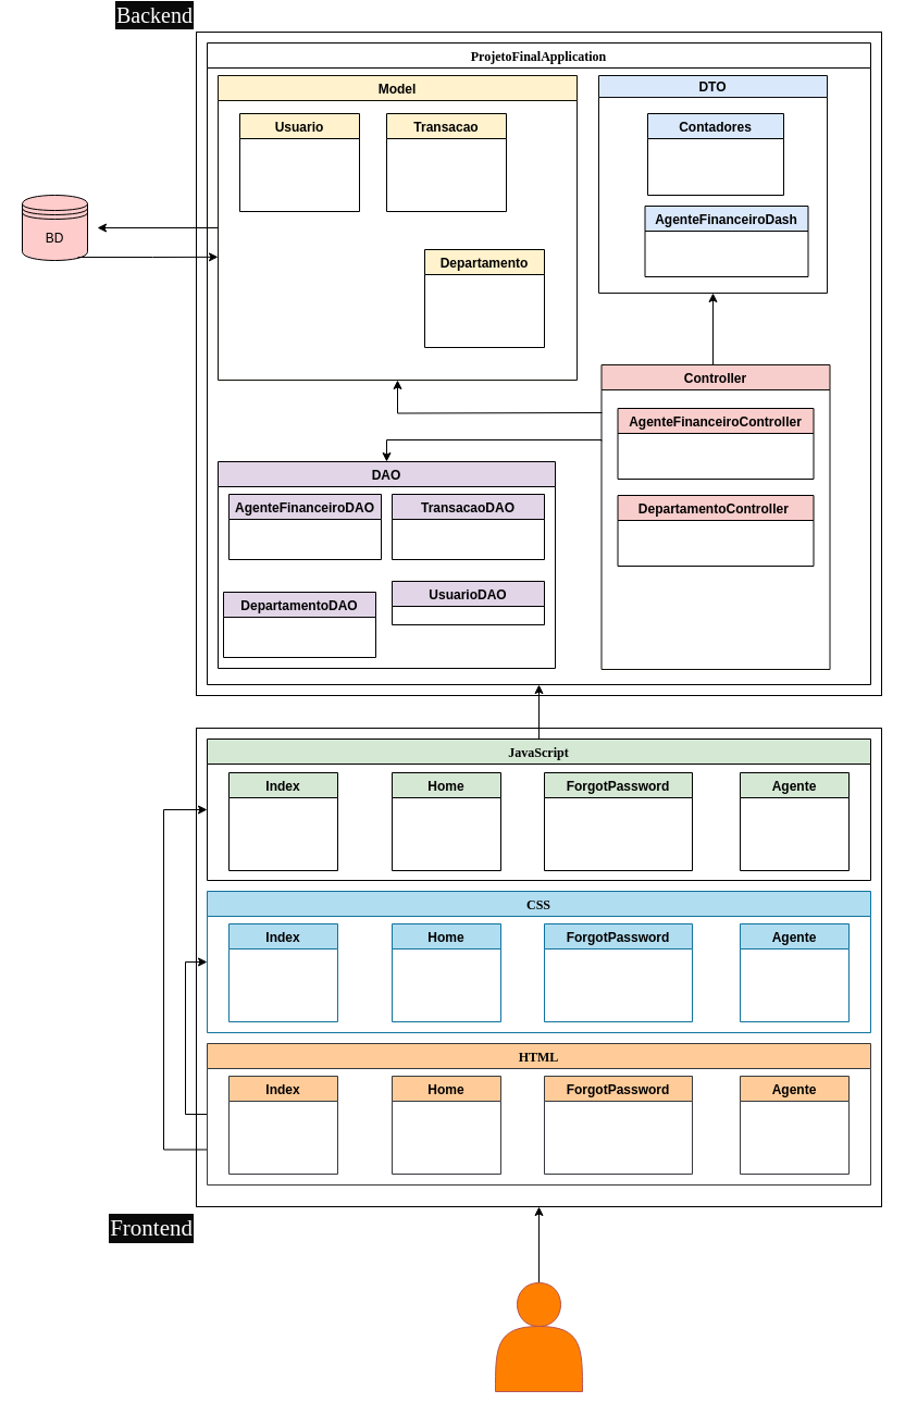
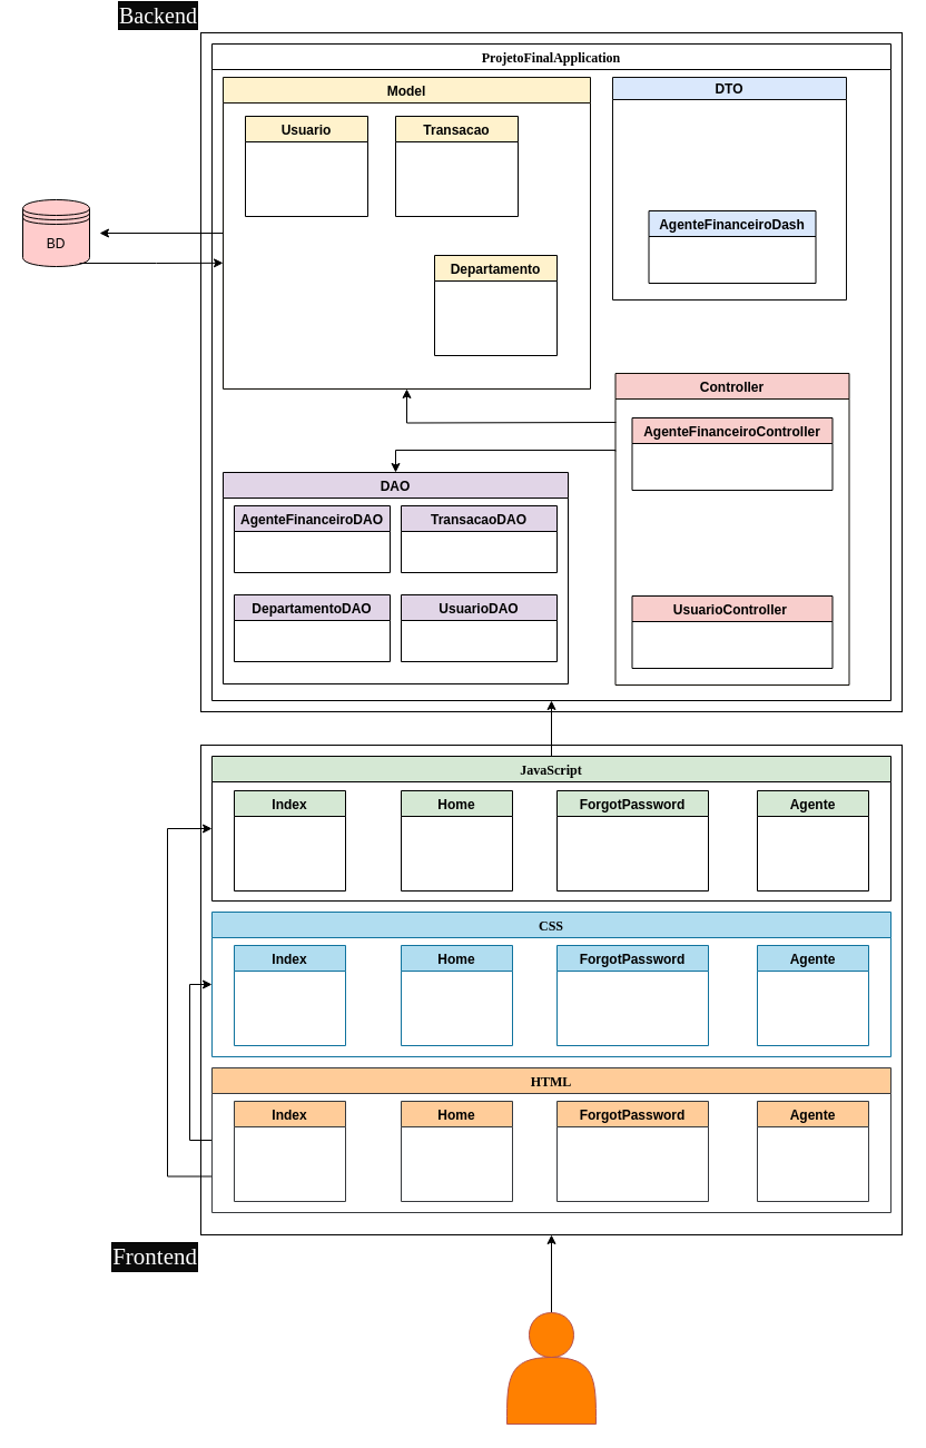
- <mxCell id="25" value="Contadores" style="swimlane;fillColor=#DAE8FC;" vertex="1" parent="1"><mxGeometry x="595" y="95" width="125" height="75" as="geometry" /></mxCell>
- <mxCell id="27" value="AgenteFinanceiroDash" style="swimlane;fillColor=#DAE8FC;" vertex="1" parent="1"><mxGeometry x="592.5" y="180" width="150" height="65" as="geometry" /></mxCell>
+ <mxCell id="27" value="AgenteFinanceiroDash" style="swimlane;fillColor=#DAE8FC;" vertex="1" parent="1"><mxGeometry x="582.5" y="180" width="150" height="65" as="geometry" /></mxCell>
- <mxCell id="21" style="edgeStyle=orthogonalEdgeStyle;rounded=0;orthogonalLoop=1;jettySize=auto;html=1;exitX=0.5;exitY=0;exitDx=0;exitDy=0;entryX=0.5;entryY=1;entryDx=0;entryDy=0;fontFamily=Georgia;" edge="1" parent="1" source="23" target="5"><mxGeometry relative="1" as="geometry"><Array as="points"><mxPoint x="655" y="326" /></Array></mxGeometry></mxCell>
- <mxCell id="24" value="DepartamentoController " style="swimlane;fillColor=#F8CECC;" vertex="1" parent="1"><mxGeometry x="567.5" y="446" width="180" height="65" as="geometry" /></mxCell>
- <mxCell id="19" value="UsuarioDAO" style="swimlane;fillColor=#e1d5e7;strokeColor=#000000;" vertex="1" parent="1"><mxGeometry x="360" y="525" width="140" height="40" as="geometry" /></mxCell>
+ <mxCell id="19" value="UsuarioDAO" style="swimlane;fillColor=#e1d5e7;strokeColor=#000000;" vertex="1" parent="1"><mxGeometry x="360" y="525" width="140" height="60" as="geometry" /></mxCell>
+ <mxCell id="16" value="UsuarioController " style="swimlane;fillColor=#F8CECC;" vertex="1" parent="1"><mxGeometry x="567.5" y="526" width="180" height="65" as="geometry" /></mxCell>
- <mxCell id="18" value="DepartamentoDAO" style="swimlane;fillColor=#e1d5e7;strokeColor=#000000;" vertex="1" parent="1"><mxGeometry x="205" y="535" width="140" height="60" as="geometry" /></mxCell>
+ <mxCell id="18" value="DepartamentoDAO" style="swimlane;fillColor=#e1d5e7;strokeColor=#000000;" vertex="1" parent="1"><mxGeometry x="210" y="525" width="140" height="60" as="geometry" /></mxCell>
